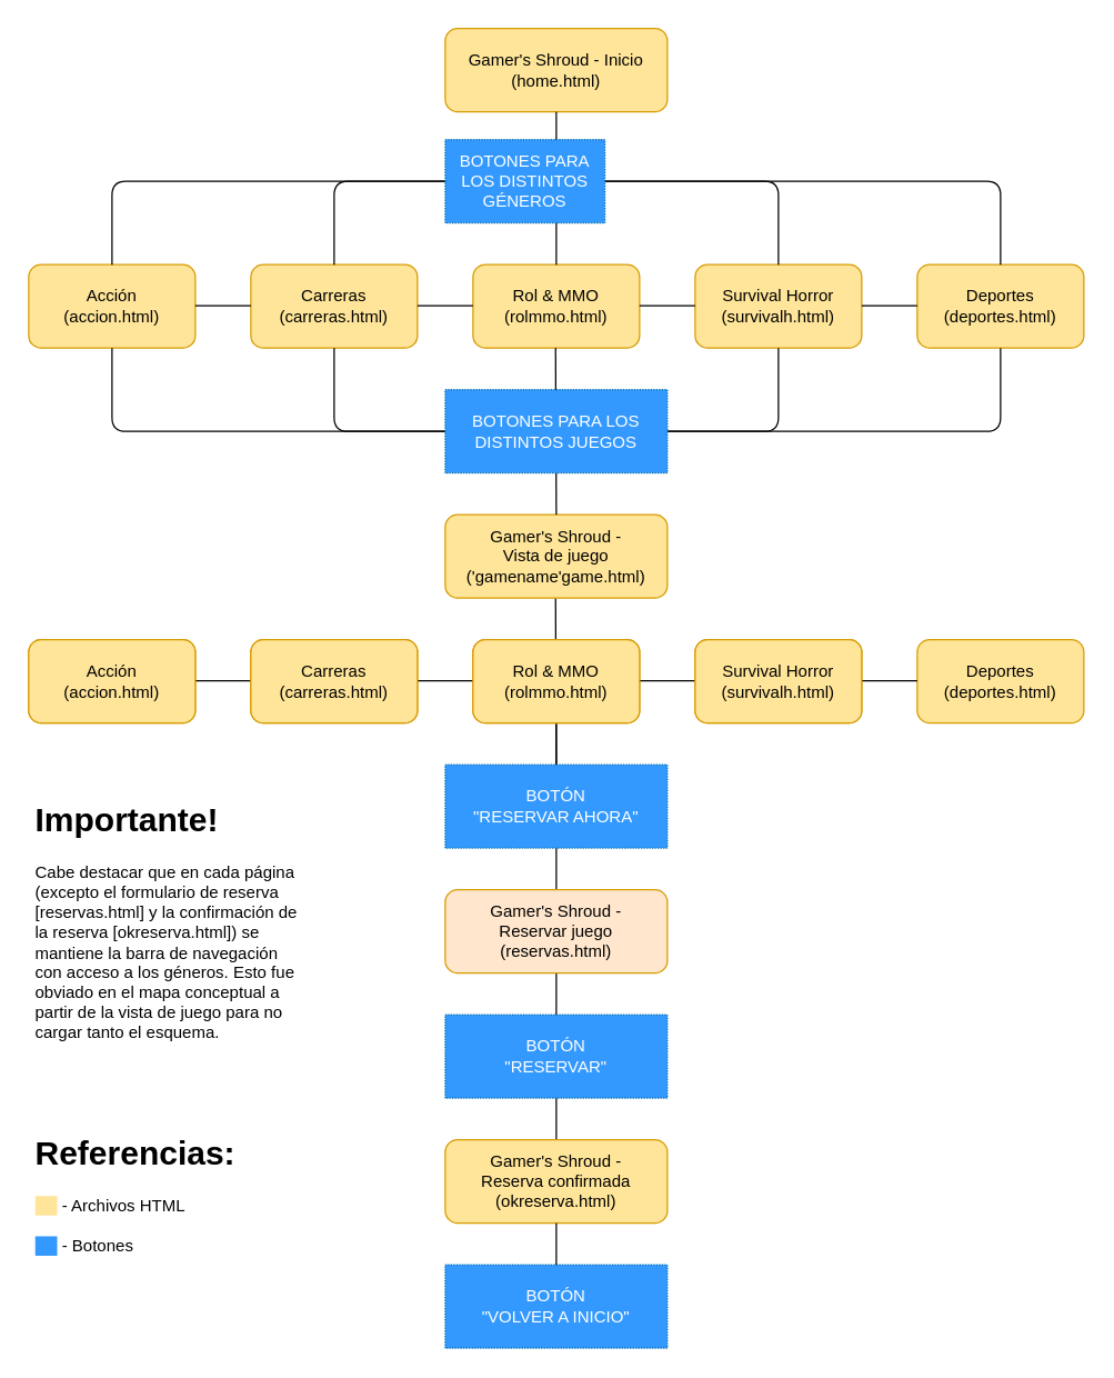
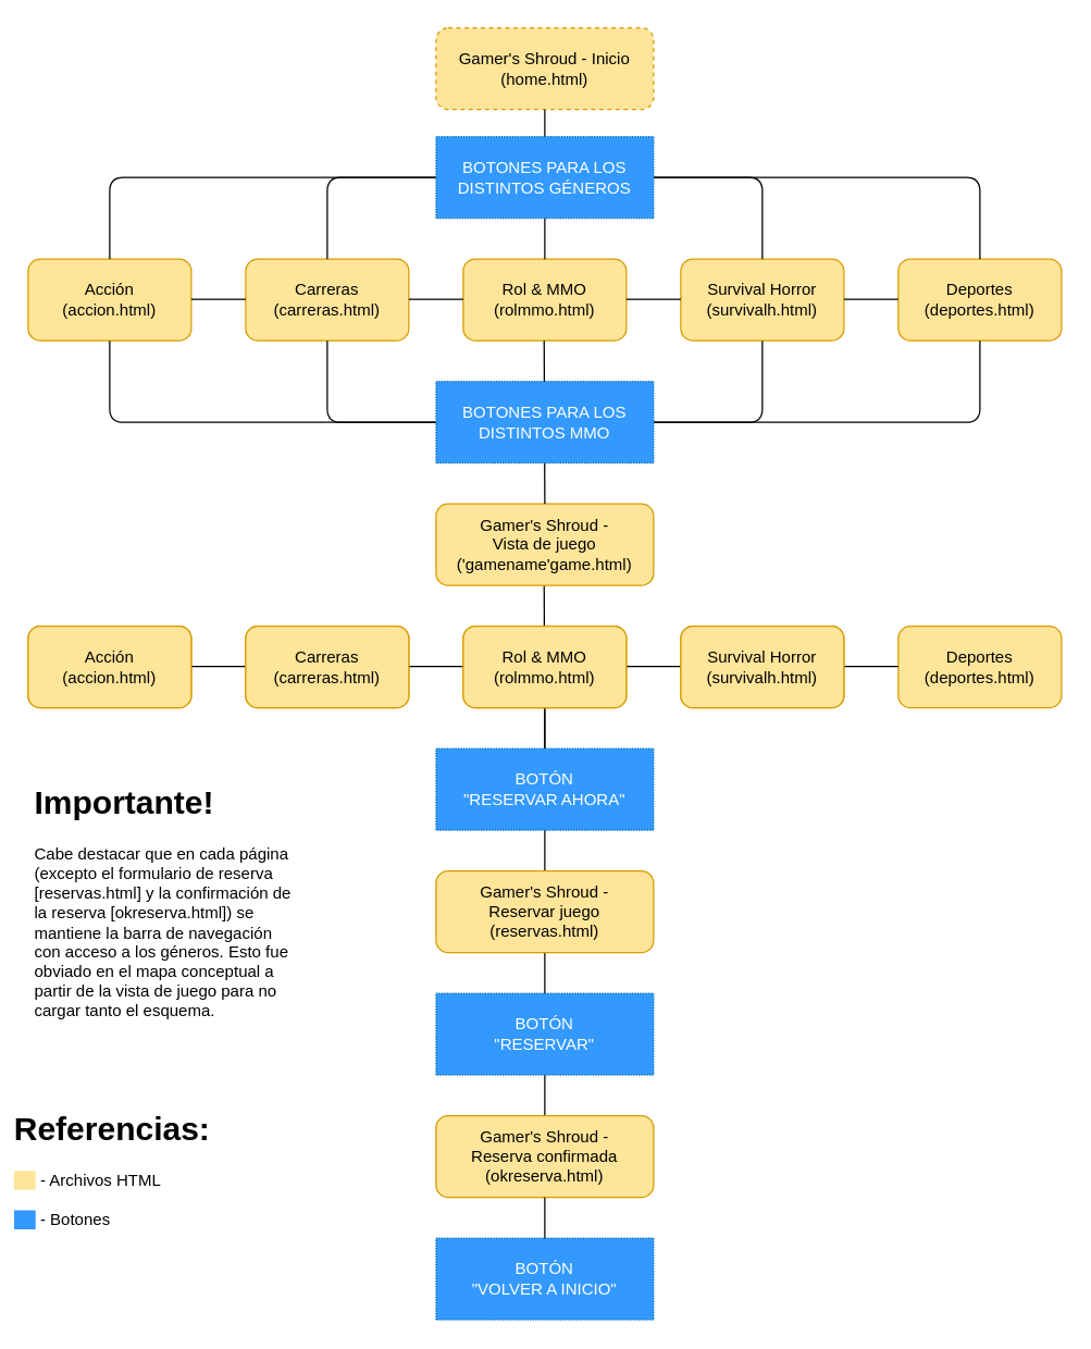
- <mxCell id="4" value="Gamer's Shroud - Inicio&lt;br&gt;(home.html)" style="rounded=1;whiteSpace=wrap;html=1;fillColor=#FFE599;strokeColor=#d79b00;" vertex="1" parent="1"><mxGeometry x="320" y="20" width="160" height="60" as="geometry" /></mxCell>
+ <mxCell id="4" value="Gamer's Shroud - Inicio&lt;br&gt;(home.html)" style="rounded=1;whiteSpace=wrap;html=1;fillColor=#FFE599;strokeColor=#d79b00;dashed=1;" vertex="1" parent="1"><mxGeometry x="320" y="20" width="160" height="60" as="geometry" /></mxCell>
- <mxCell id="15" value="BOTONES PARA LOS DISTINTOS GÉNEROS" style="text;html=1;strokeColor=#006EAF;fillColor=#3399FF;align=center;verticalAlign=middle;whiteSpace=wrap;rounded=0;fillStyle=auto;dashed=1;dashPattern=1 1;fontColor=#ffffff;" vertex="1" parent="1"><mxGeometry x="320" y="100" width="115" height="60" as="geometry" /></mxCell>
+ <mxCell id="15" value="BOTONES PARA LOS DISTINTOS GÉNEROS" style="text;html=1;strokeColor=#006EAF;fillColor=#3399FF;align=center;verticalAlign=middle;whiteSpace=wrap;rounded=0;fillStyle=auto;dashed=1;dashPattern=1 1;fontColor=#ffffff;" vertex="1" parent="1"><mxGeometry x="320" y="100" width="160" height="60" as="geometry" /></mxCell>
- <mxCell id="22" value="BOTONES PARA LOS DISTINTOS JUEGOS" style="text;html=1;strokeColor=#006EAF;fillColor=#3399FF;align=center;verticalAlign=middle;whiteSpace=wrap;rounded=0;fillStyle=auto;dashed=1;dashPattern=1 1;fontColor=#ffffff;" vertex="1" parent="1"><mxGeometry x="320" y="280" width="160" height="60" as="geometry" /></mxCell>
+ <mxCell id="22" value="BOTONES PARA LOS DISTINTOS MMO" style="text;html=1;strokeColor=#006EAF;fillColor=#3399FF;align=center;verticalAlign=middle;whiteSpace=wrap;rounded=0;fillStyle=auto;dashed=1;dashPattern=1 1;fontColor=#ffffff;" vertex="1" parent="1"><mxGeometry x="320" y="280" width="160" height="60" as="geometry" /></mxCell>
- <mxCell id="29" value="Gamer's Shroud -&lt;br&gt;Reservar juego&lt;br&gt;(reservas.html)" style="rounded=1;whiteSpace=wrap;html=1;fillColor=#ffe6cc;strokeColor=#d79b00;" vertex="1" parent="1"><mxGeometry x="320" y="640" width="160" height="60" as="geometry" /></mxCell>
+ <mxCell id="29" value="Gamer's Shroud -&lt;br&gt;Reservar juego&lt;br&gt;(reservas.html)" style="rounded=1;whiteSpace=wrap;html=1;fillColor=#FFE599;strokeColor=#d79b00;" vertex="1" parent="1"><mxGeometry x="320" y="640" width="160" height="60" as="geometry" /></mxCell>
- <mxCell id="34" value="&lt;h1&gt;Referencias:&lt;/h1&gt;&lt;p&gt;&lt;b style=&quot;&quot;&gt;&lt;font style=&quot;background-color: rgb(255, 229, 153);&quot; color=&quot;#ffe599&quot;&gt;XX&lt;/font&gt;&lt;font color=&quot;#ffe599&quot;&gt;&amp;nbsp;&lt;/font&gt;&lt;/b&gt;- Archivos HTML&lt;br&gt;&lt;br&gt;&lt;b&gt;&lt;font style=&quot;background-color: rgb(51, 153, 255);&quot; color=&quot;#3399ff&quot;&gt;XX&lt;/font&gt;&lt;/b&gt; - Botones&lt;/p&gt;" style="text;html=1;spacing=5;spacingTop=-20;whiteSpace=wrap;overflow=hidden;rounded=0;dashed=1;dashPattern=1 1;fillStyle=auto;fillColor=default;" vertex="1" parent="1"><mxGeometry x="20" y="810" width="200" height="120" as="geometry" /></mxCell>
+ <mxCell id="34" value="&lt;h1&gt;Referencias:&lt;/h1&gt;&lt;p&gt;&lt;b style=&quot;&quot;&gt;&lt;font style=&quot;background-color: rgb(255, 229, 153);&quot; color=&quot;#ffe599&quot;&gt;XX&lt;/font&gt;&lt;font color=&quot;#ffe599&quot;&gt;&amp;nbsp;&lt;/font&gt;&lt;/b&gt;- Archivos HTML&lt;br&gt;&lt;br&gt;&lt;b&gt;&lt;font style=&quot;background-color: rgb(51, 153, 255);&quot; color=&quot;#3399ff&quot;&gt;XX&lt;/font&gt;&lt;/b&gt; - Botones&lt;/p&gt;" style="text;html=1;spacing=5;spacingTop=-20;whiteSpace=wrap;overflow=hidden;rounded=0;dashed=1;dashPattern=1 1;fillStyle=auto;fillColor=default;" vertex="1" parent="1"><mxGeometry x="5" y="810" width="200" height="120" as="geometry" /></mxCell>
